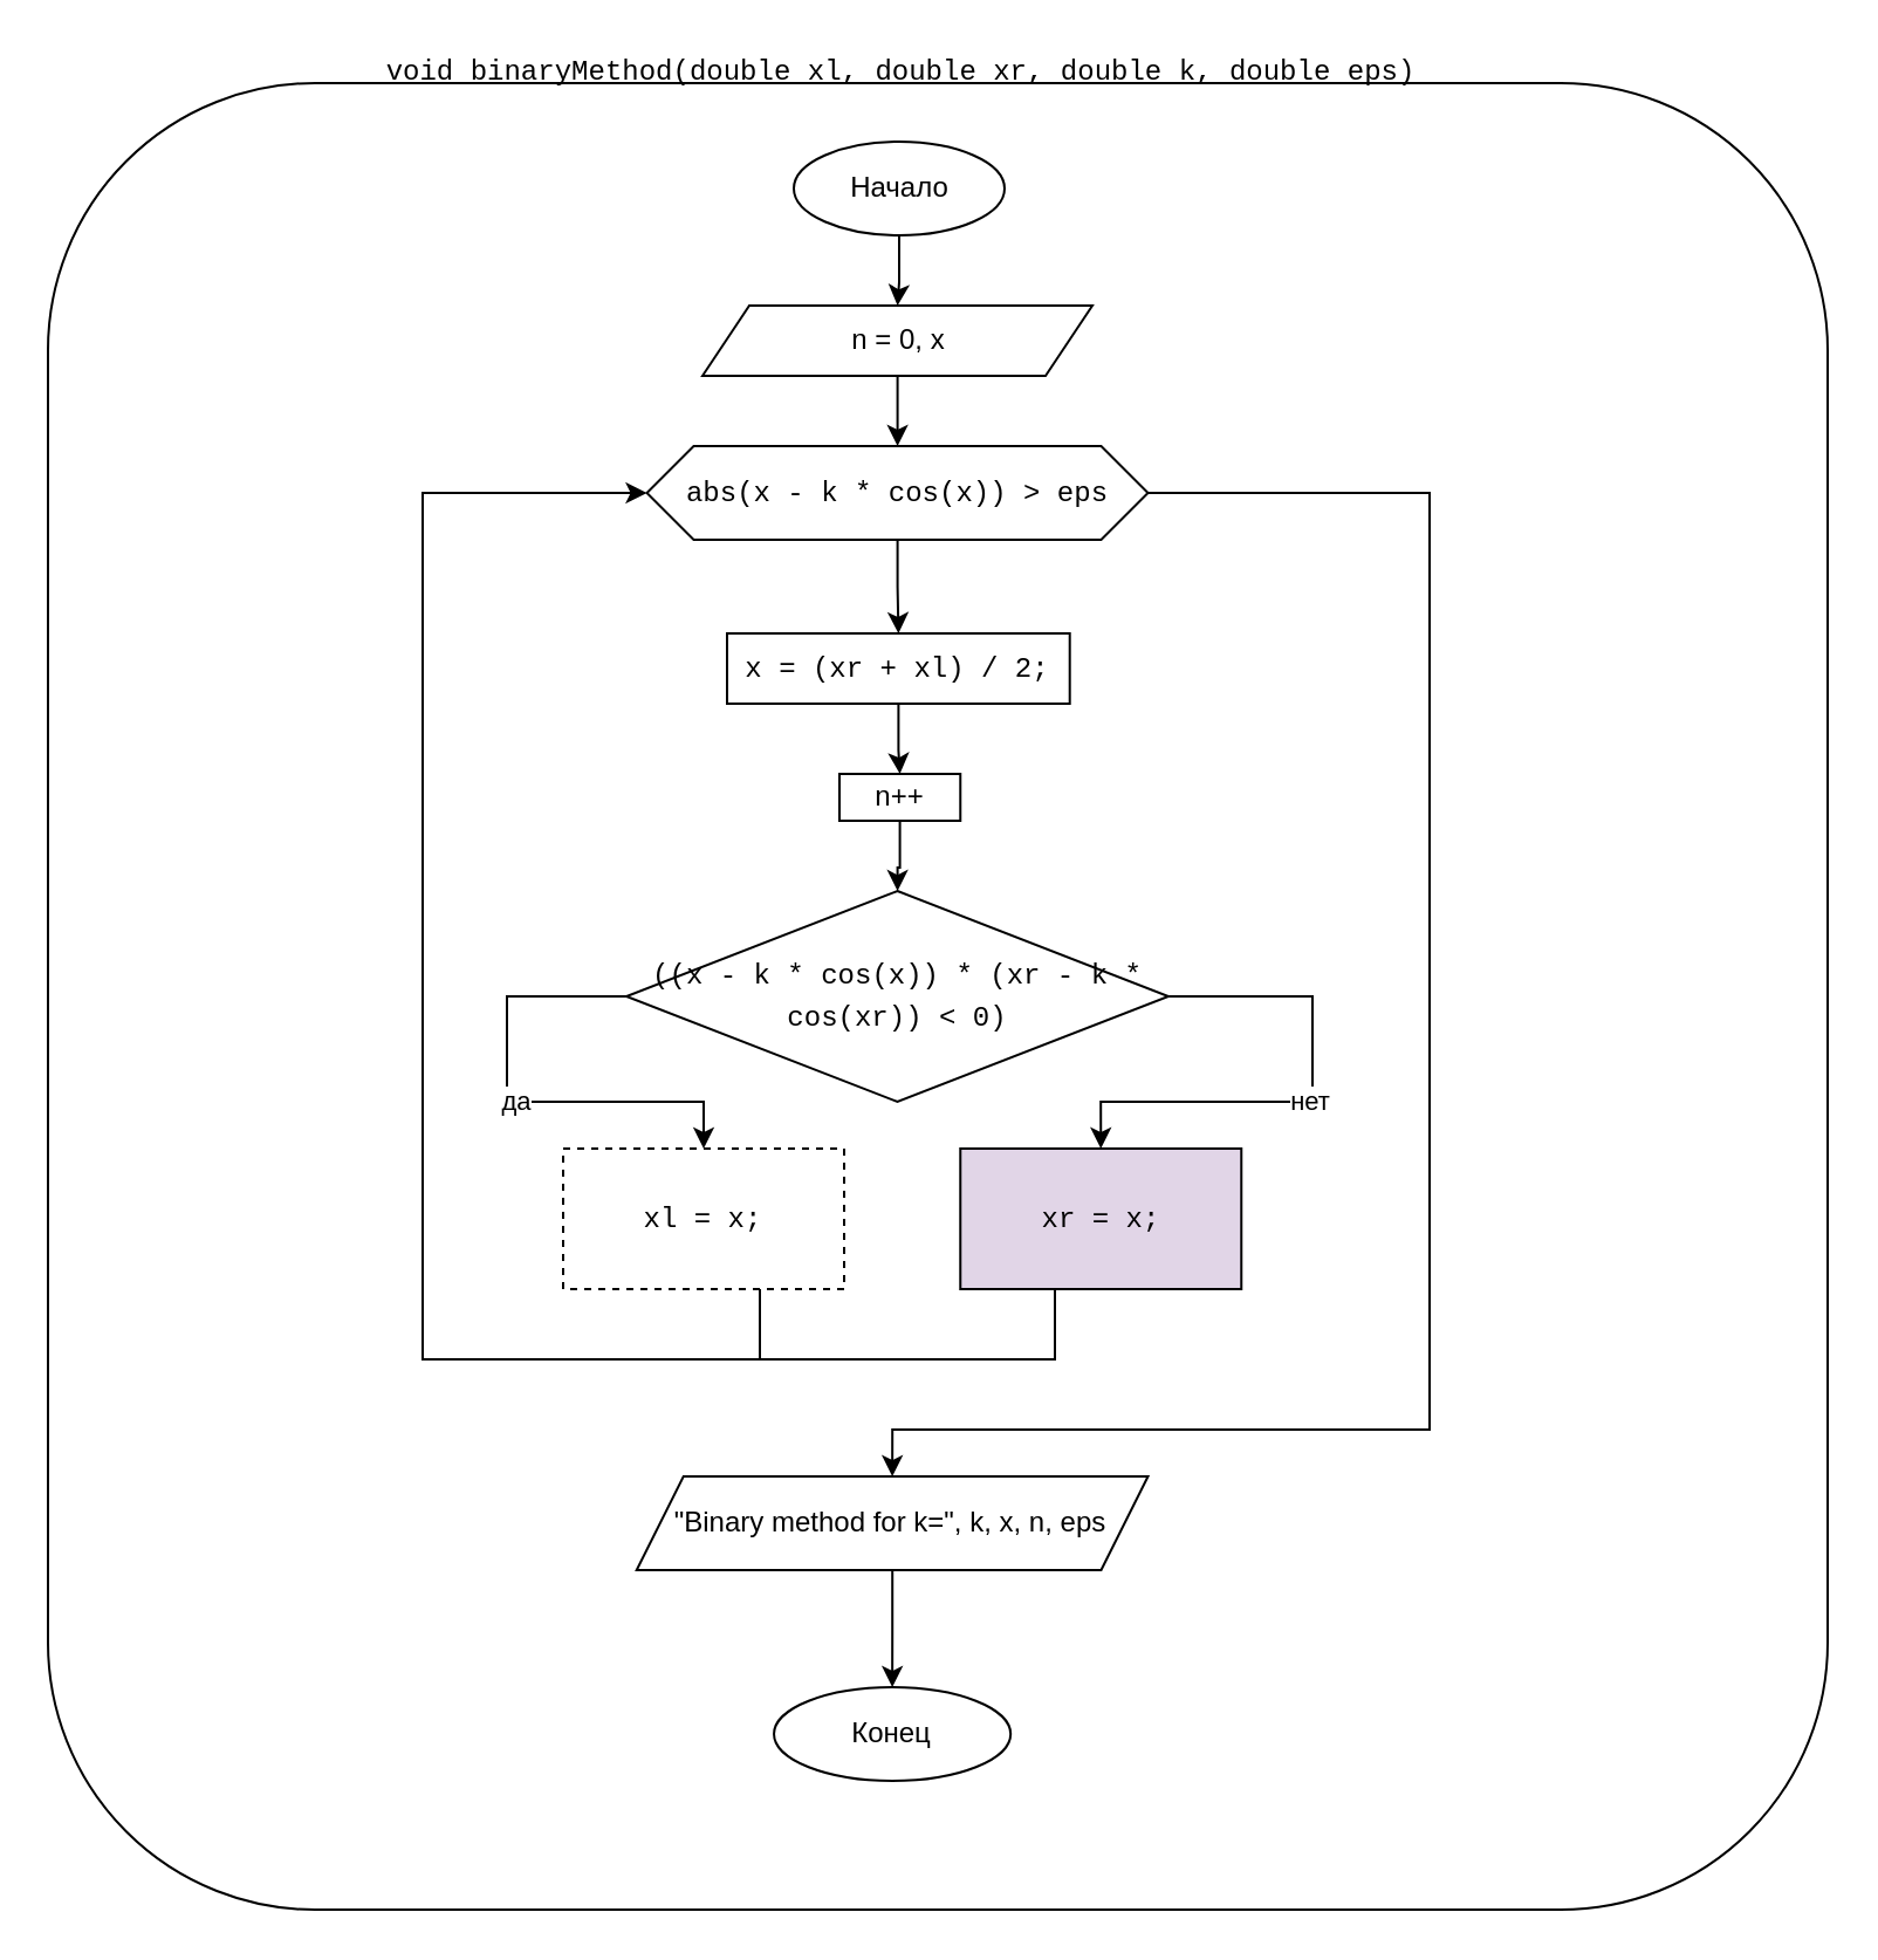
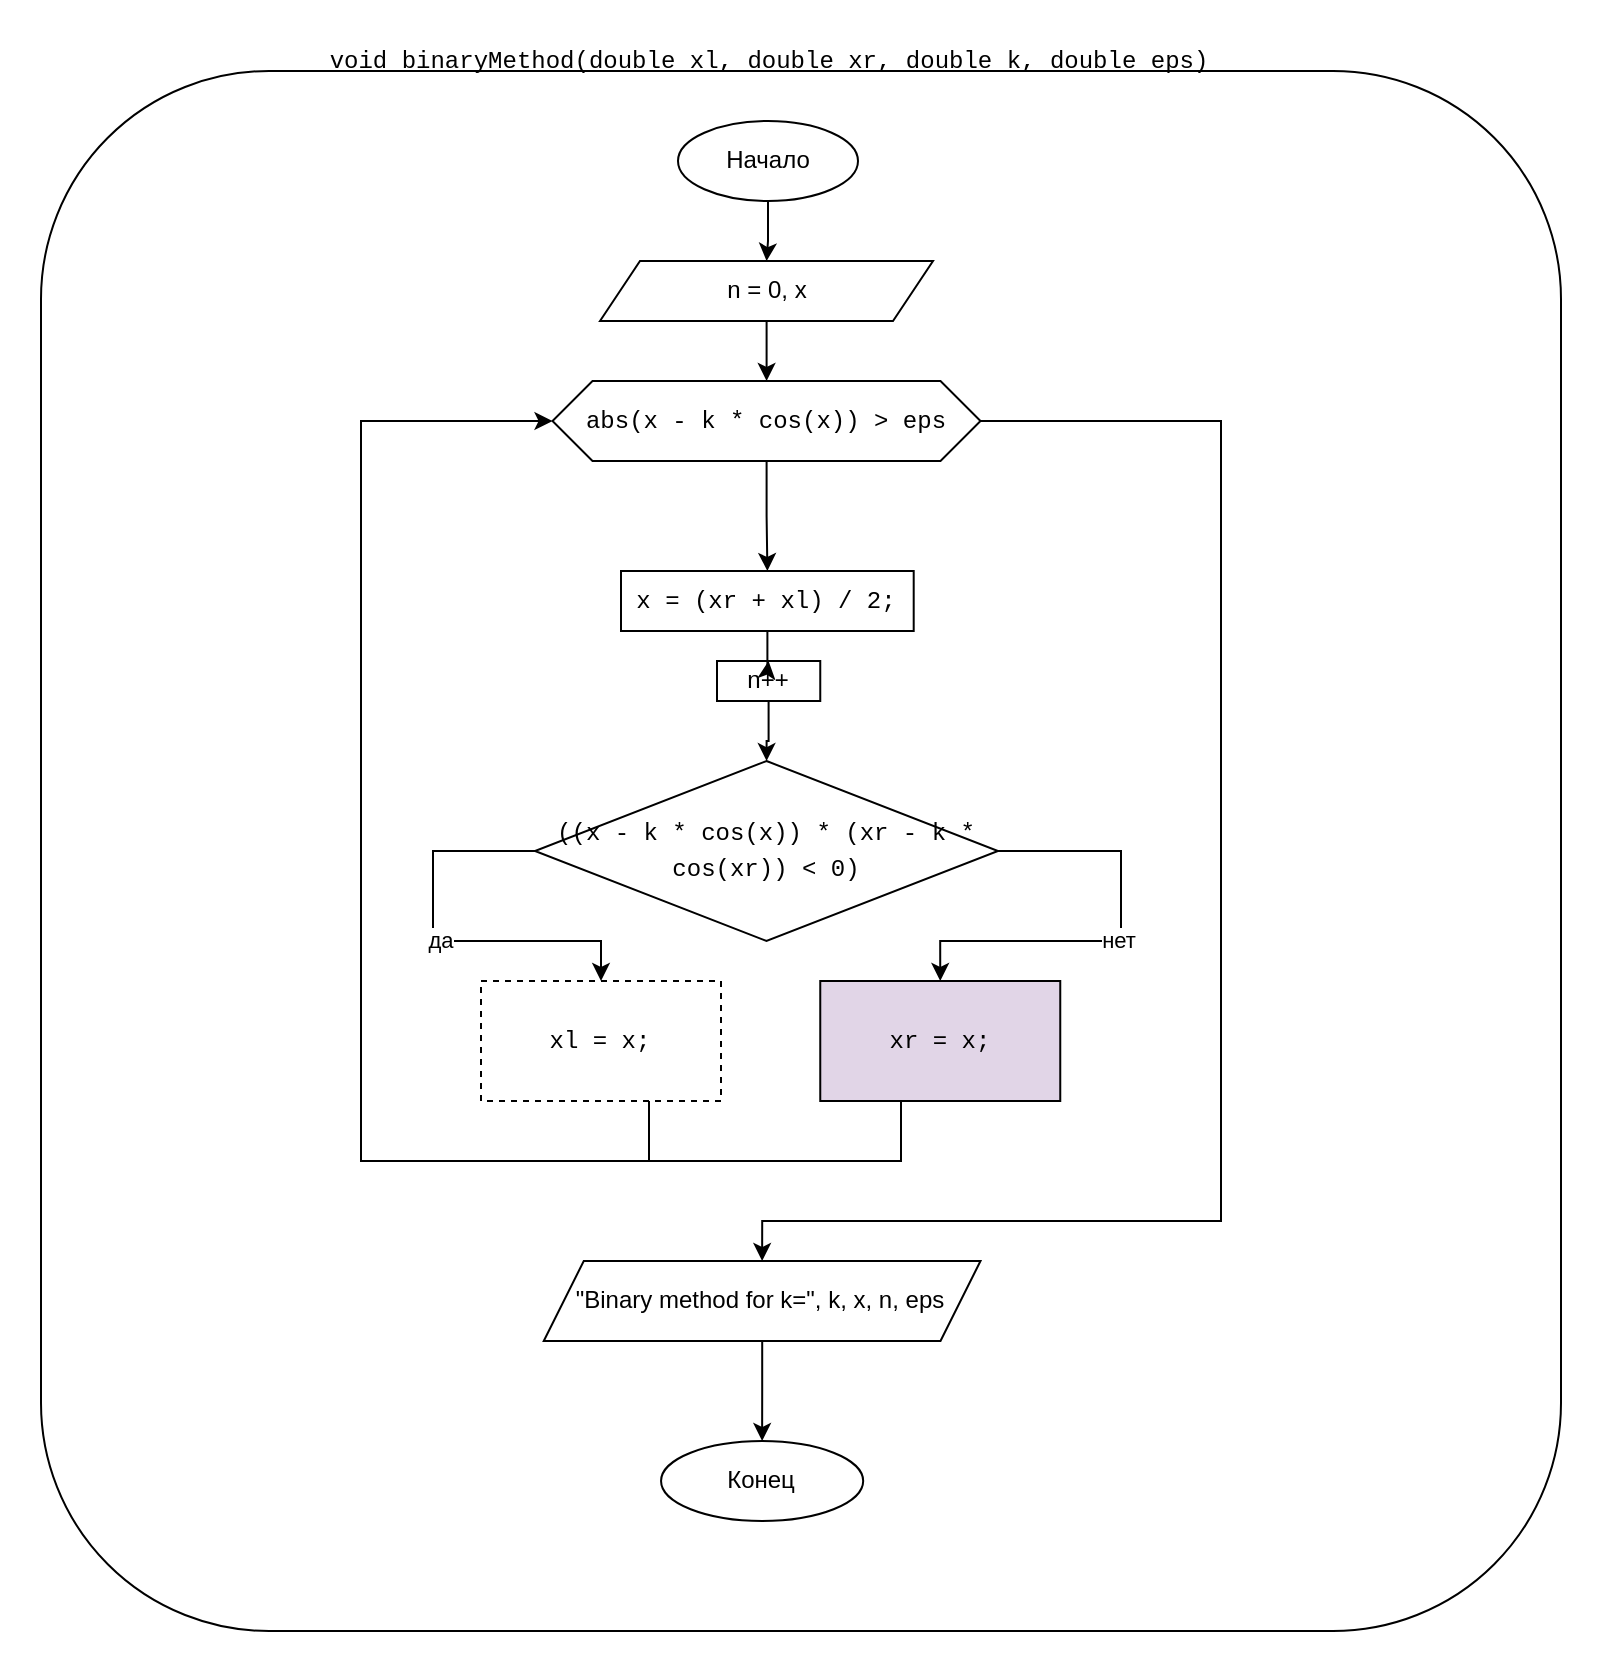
- <mxCell id="13" value="&lt;div style=&quot;font-family: &amp;quot;menlo&amp;quot; , &amp;quot;monaco&amp;quot; , &amp;quot;courier new&amp;quot; , monospace ; line-height: 18px&quot;&gt;&lt;div style=&quot;font-family: menlo, monaco, &amp;quot;courier new&amp;quot;, monospace; line-height: 18px;&quot;&gt; &lt;span style=&quot;&quot;&gt;x&lt;/span&gt; &lt;span style=&quot;&quot;&gt;=&lt;/span&gt; (xr &lt;span style=&quot;&quot;&gt;+&lt;/span&gt; xl) &lt;span style=&quot;&quot;&gt;/&lt;/span&gt; &lt;span style=&quot;&quot;&gt;2&lt;/span&gt;;&lt;/div&gt;&lt;/div&gt;" style="whiteSpace=wrap;html=1;fillColor=none;" parent="1" vertex="1"><mxGeometry x="310" y="270" width="146.35" height="30" as="geometry" /></mxCell>
+ <mxCell id="13" value="&lt;div style=&quot;font-family: &amp;quot;menlo&amp;quot; , &amp;quot;monaco&amp;quot; , &amp;quot;courier new&amp;quot; , monospace ; line-height: 18px&quot;&gt;&lt;div style=&quot;font-family: menlo, monaco, &amp;quot;courier new&amp;quot;, monospace; line-height: 18px;&quot;&gt; &lt;span style=&quot;&quot;&gt;x&lt;/span&gt; &lt;span style=&quot;&quot;&gt;=&lt;/span&gt; (xr &lt;span style=&quot;&quot;&gt;+&lt;/span&gt; xl) &lt;span style=&quot;&quot;&gt;/&lt;/span&gt; &lt;span style=&quot;&quot;&gt;2&lt;/span&gt;;&lt;/div&gt;&lt;/div&gt;" style="whiteSpace=wrap;html=1;fillColor=none;" parent="1" vertex="1"><mxGeometry x="310" y="285" width="146.35" height="30" as="geometry" /></mxCell>
